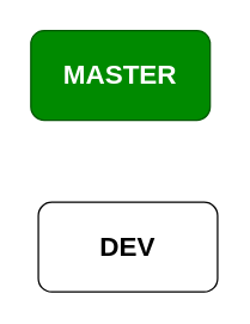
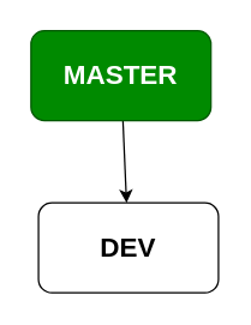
+ <mxCell id="2" value="" style="edgeStyle=none;html=1;fontSize=18;" edge="1" parent="1" source="3" target="4"><mxGeometry relative="1" as="geometry" /></mxCell>
